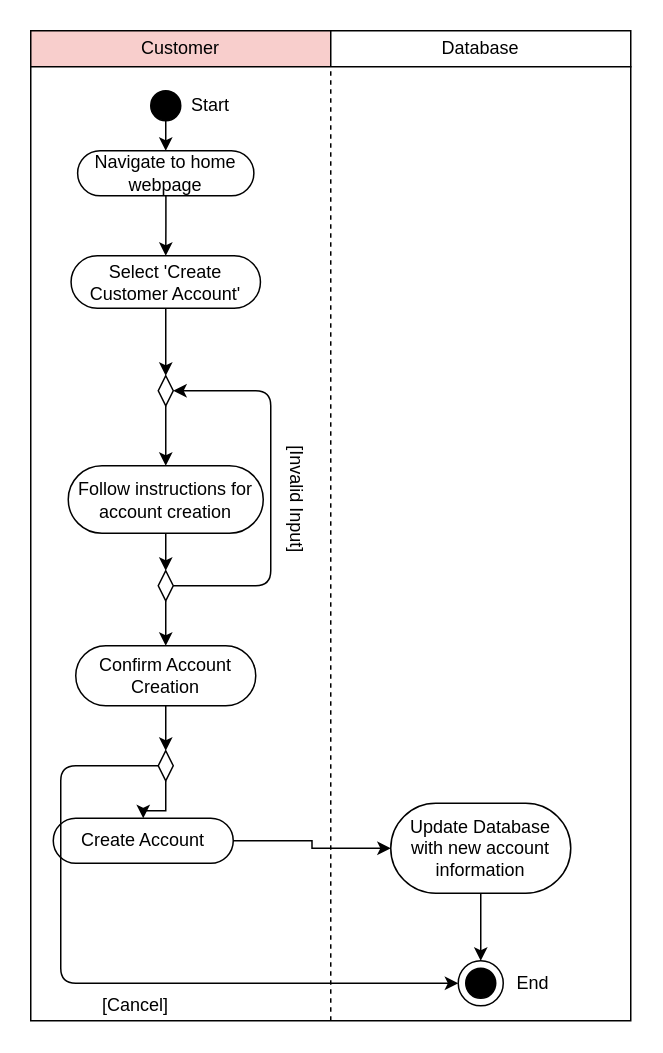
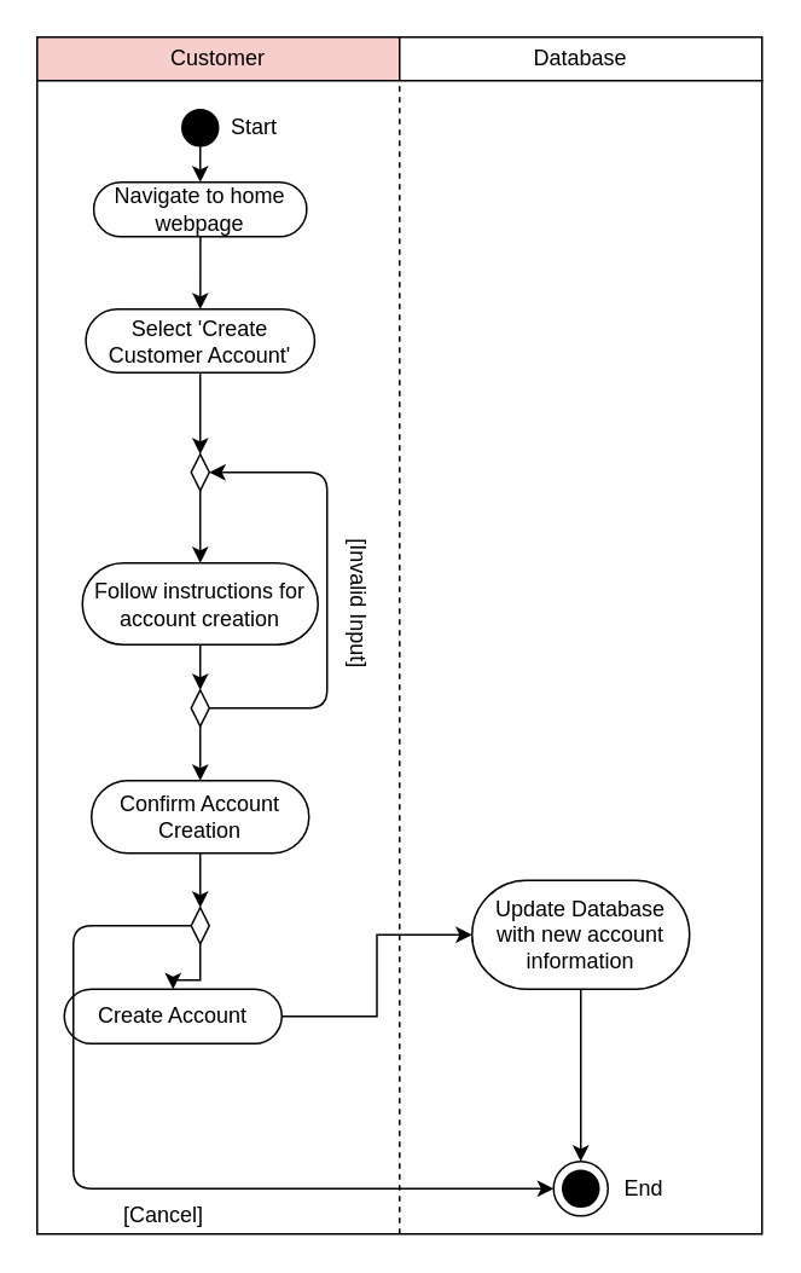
- <mxCell id="32" value="Update Database with new account information" style="whiteSpace=wrap;html=1;rounded=1;fillColor=none;arcSize=50;" vertex="1" parent="1"><mxGeometry x="260" y="535" width="120" height="60" as="geometry" /></mxCell>
+ <mxCell id="32" value="Update Database with new account information" style="whiteSpace=wrap;html=1;rounded=1;fillColor=none;arcSize=50;" vertex="1" parent="1"><mxGeometry x="260" y="485" width="120" height="60" as="geometry" /></mxCell>
